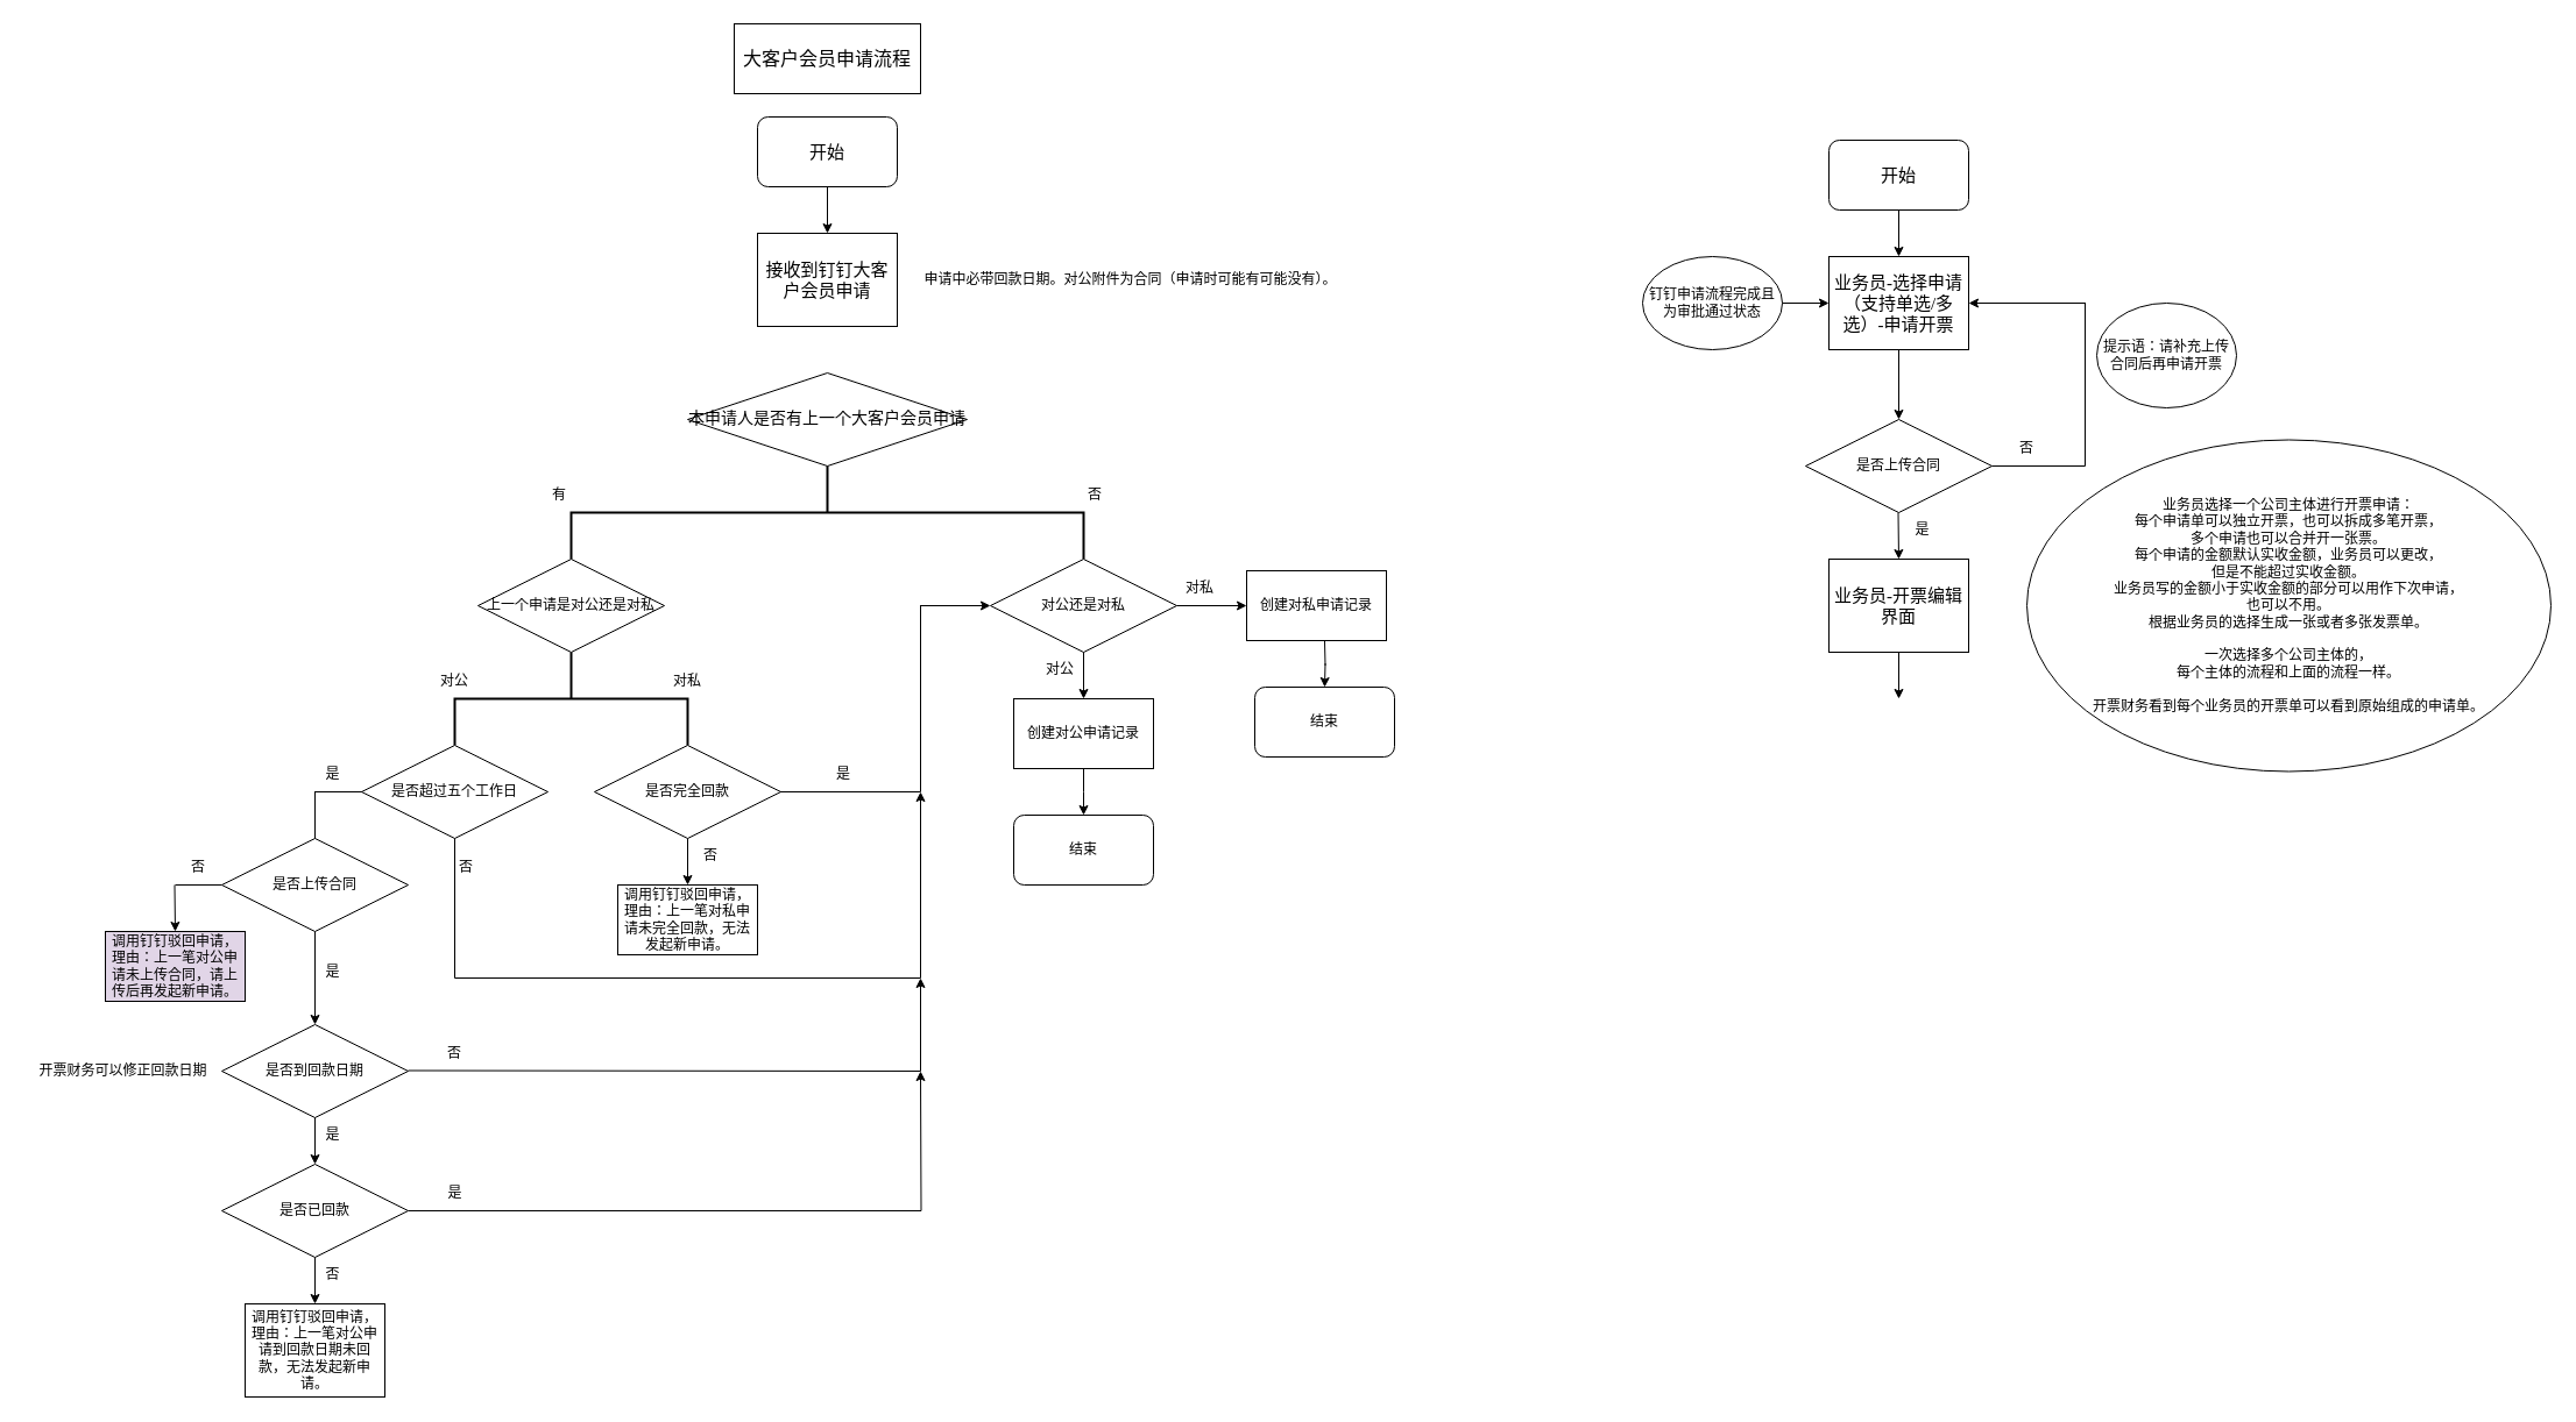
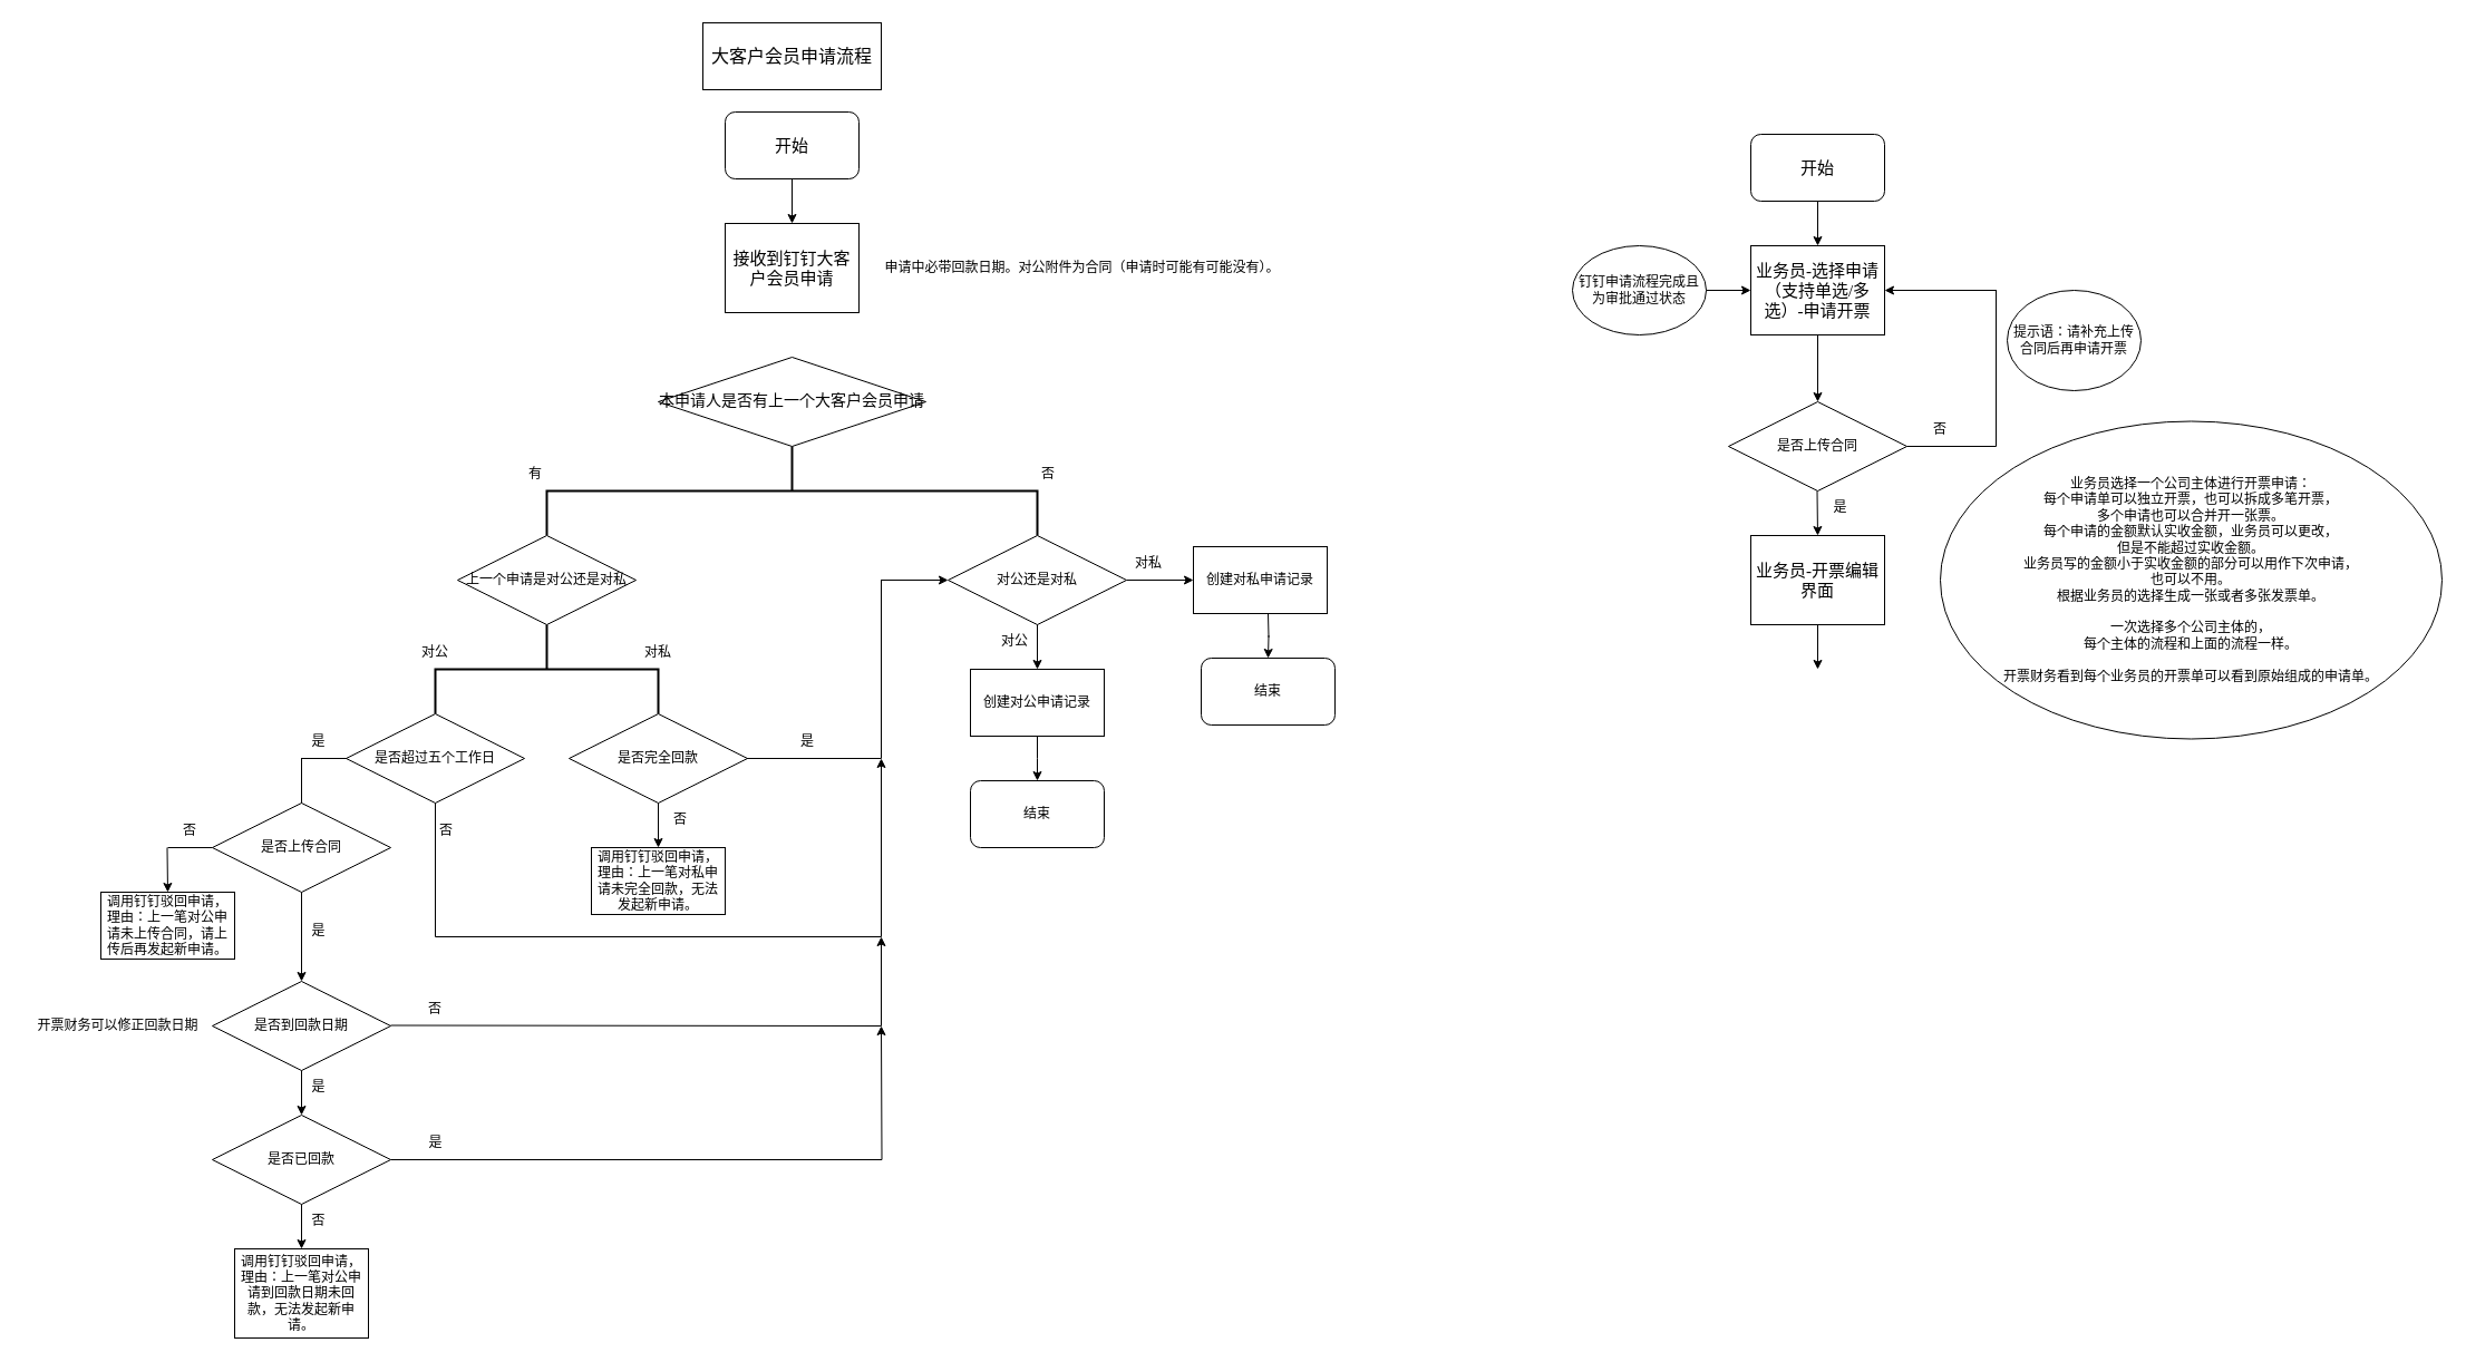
- <mxCell id="32" value="调用钉钉驳回申请，理由：上一笔对公申请未上传合同，请上传后再发起新申请。" style="rounded=0;whiteSpace=wrap;html=1;fillColor=#e1d5e7;" parent="1" vertex="1"><mxGeometry x="90" y="800" width="120" height="60" as="geometry" /></mxCell>
+ <mxCell id="32" value="调用钉钉驳回申请，理由：上一笔对公申请未上传合同，请上传后再发起新申请。" style="rounded=0;whiteSpace=wrap;html=1;" parent="1" vertex="1"><mxGeometry x="90" y="800" width="120" height="60" as="geometry" /></mxCell>
